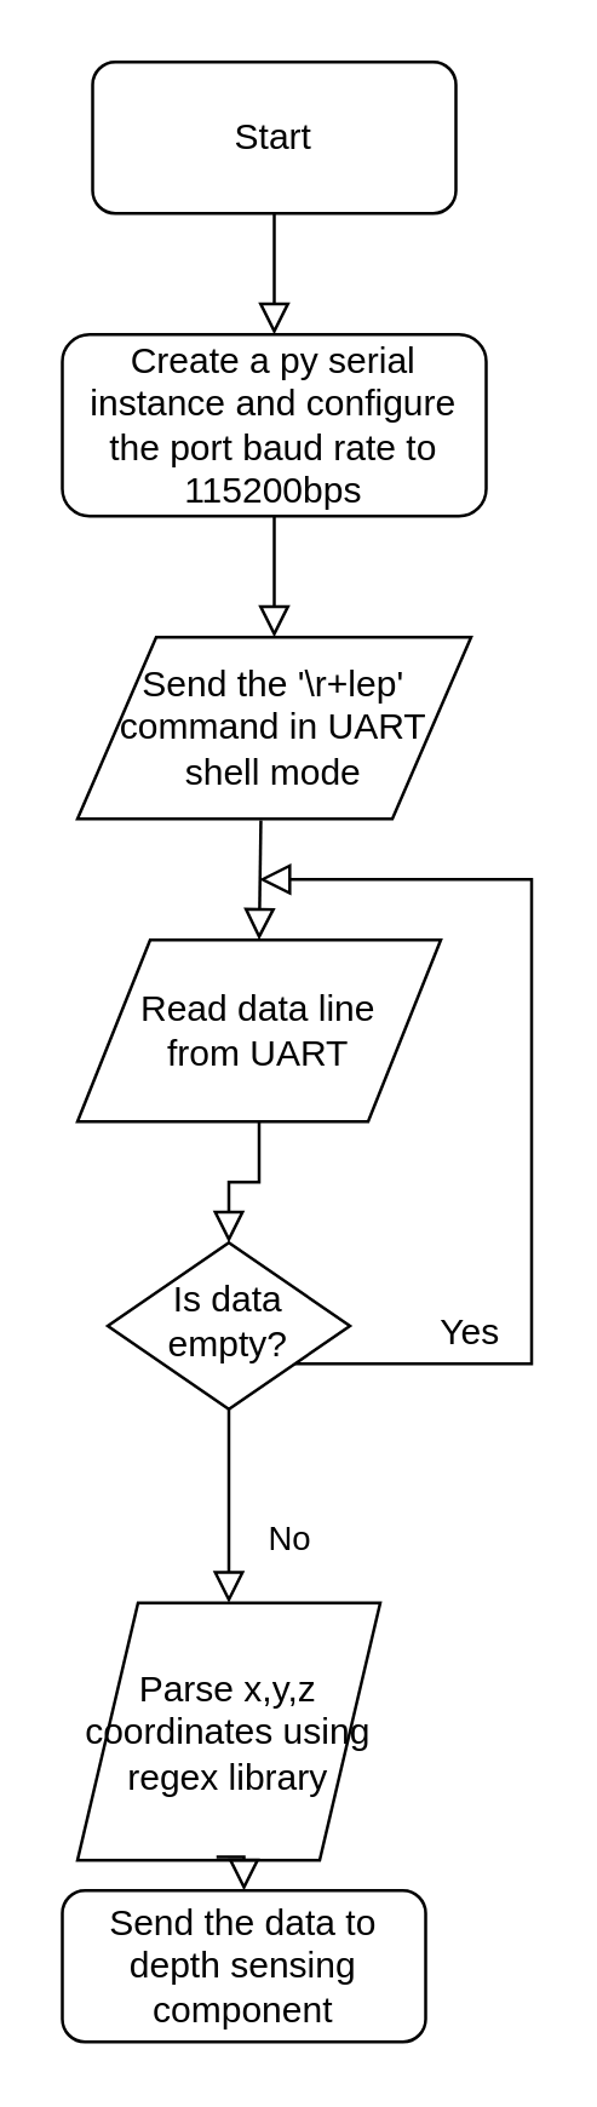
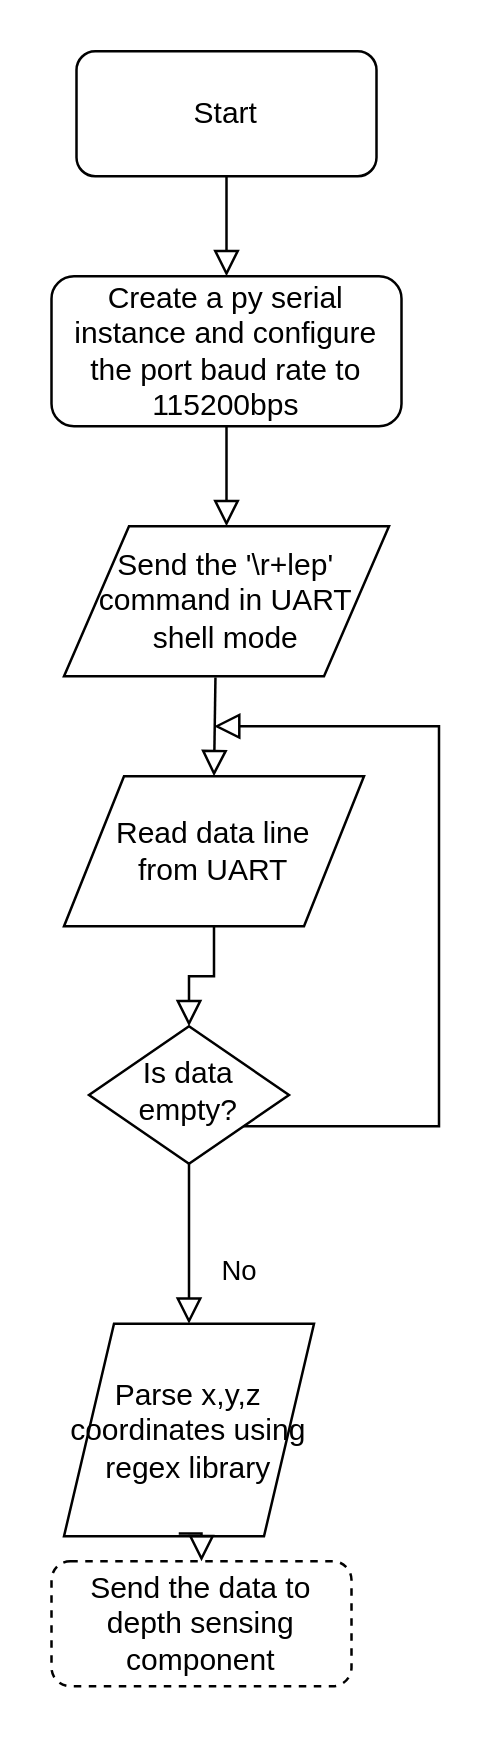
- <mxCell id="16" value="Yes" style="text;html=1;strokeColor=none;fillColor=none;align=center;verticalAlign=middle;whiteSpace=wrap;rounded=0;" parent="1" vertex="1"><mxGeometry x="135" y="430" width="40" height="20" as="geometry" /></mxCell>
- <mxCell id="9" value="Send the data to depth sensing component" style="rounded=1;whiteSpace=wrap;html=1;fontSize=12;glass=0;strokeWidth=1;shadow=0;" parent="1" vertex="1"><mxGeometry x="20" y="624" width="120" height="50" as="geometry" /></mxCell>
+ <mxCell id="9" value="Send the data to depth sensing component" style="rounded=1;whiteSpace=wrap;html=1;fontSize=12;glass=0;strokeWidth=1;shadow=0;dashed=1;" parent="1" vertex="1"><mxGeometry x="20" y="624" width="120" height="50" as="geometry" /></mxCell>
